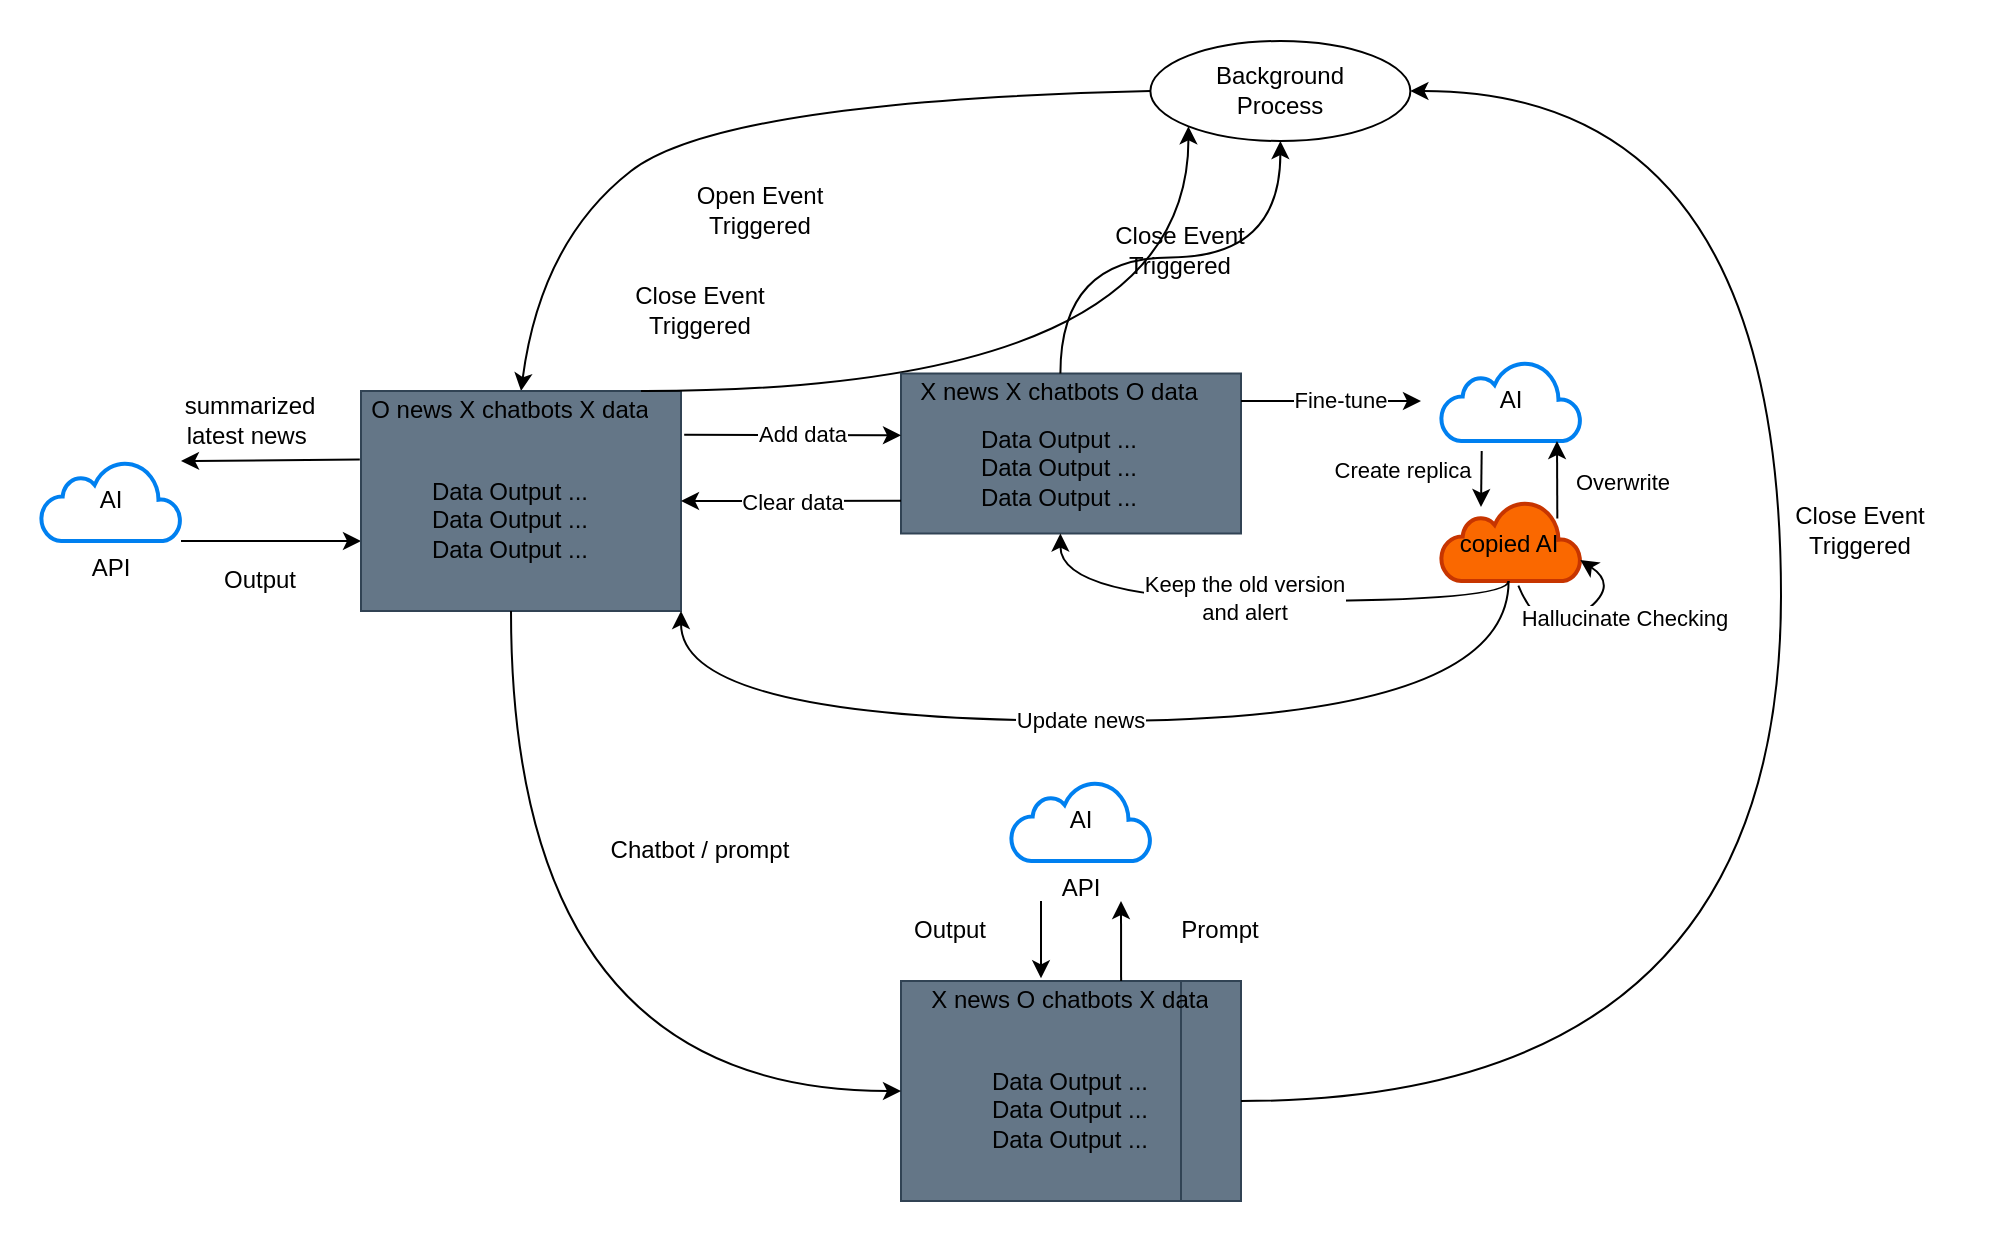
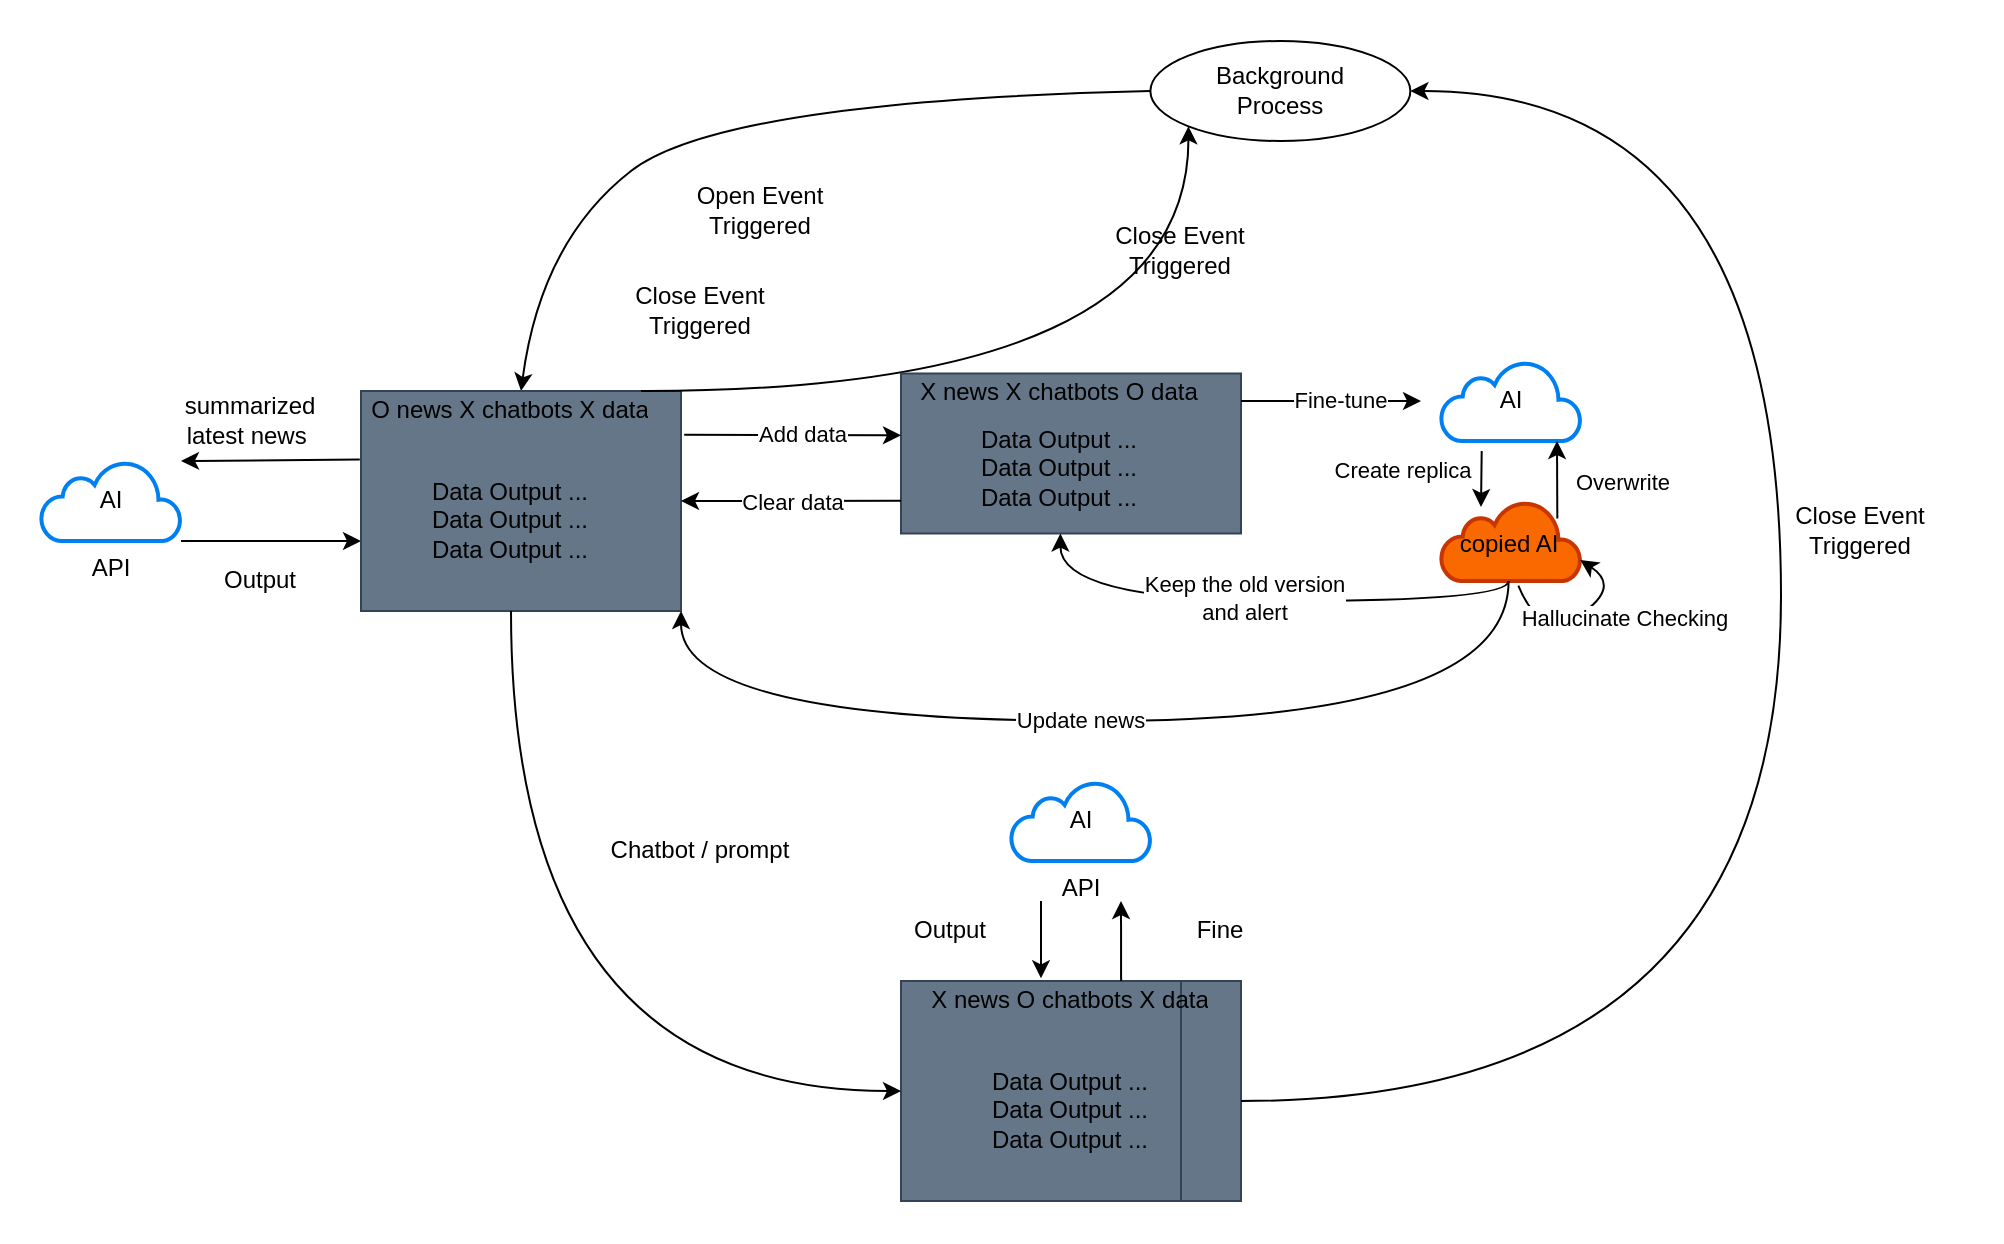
- <mxCell id="28" style="edgeStyle=orthogonalEdgeStyle;rounded=0;orthogonalLoop=1;jettySize=auto;html=1;entryX=0.5;entryY=1;entryDx=0;entryDy=0;curved=1;" edge="1" parent="1" source="26" target="2"><mxGeometry relative="1" as="geometry" /></mxCell>
- <mxCell id="42" value="Prompt" style="text;html=1;align=center;verticalAlign=middle;whiteSpace=wrap;rounded=0;" vertex="1" parent="1"><mxGeometry x="570" y="455" width="80" height="20" as="geometry" /></mxCell>
+ <mxCell id="42" value="Fine" style="text;html=1;align=center;verticalAlign=middle;whiteSpace=wrap;rounded=0;" vertex="1" parent="1"><mxGeometry x="570" y="455" width="80" height="20" as="geometry" /></mxCell>
